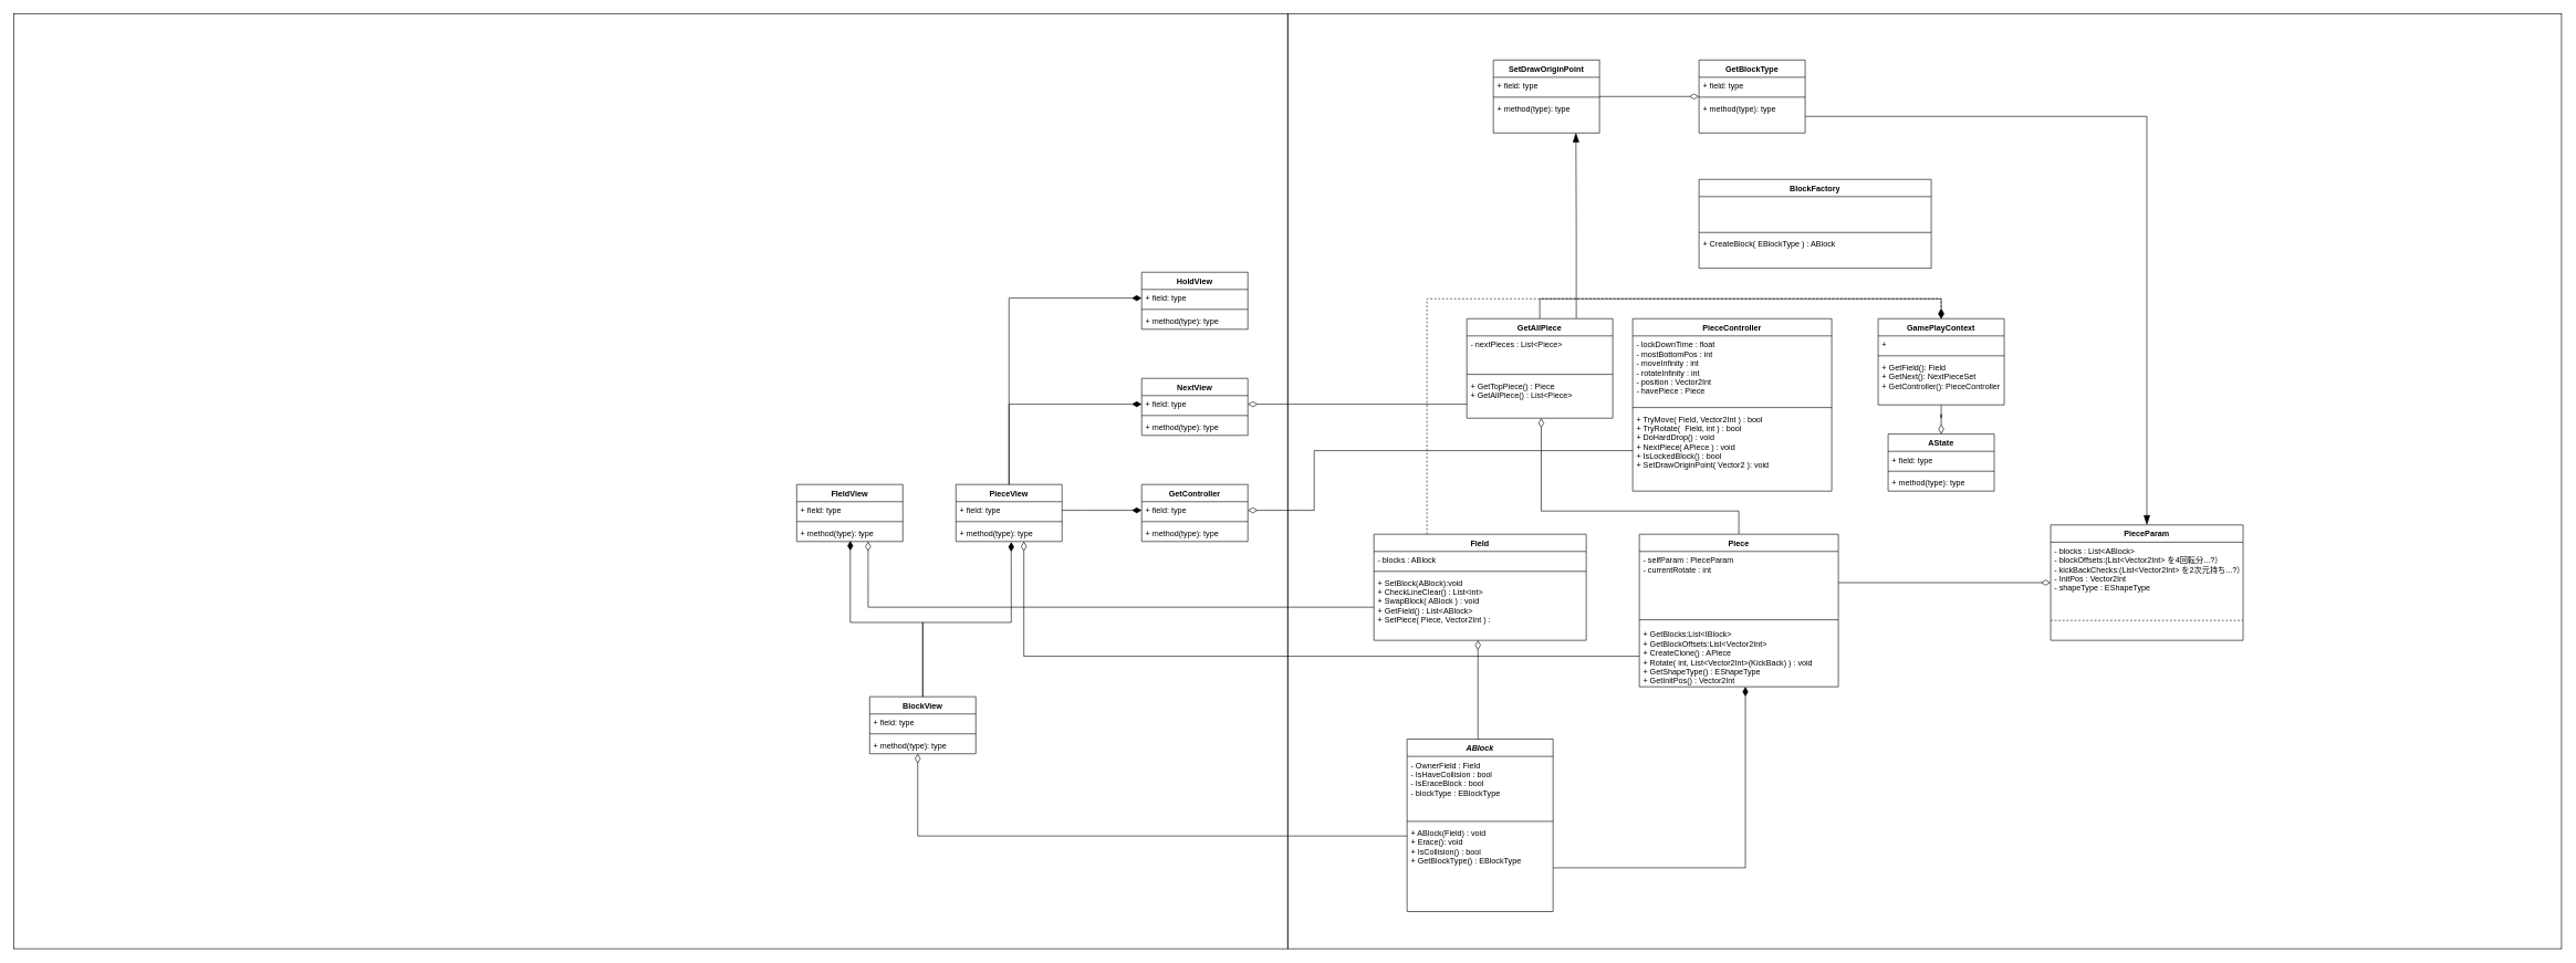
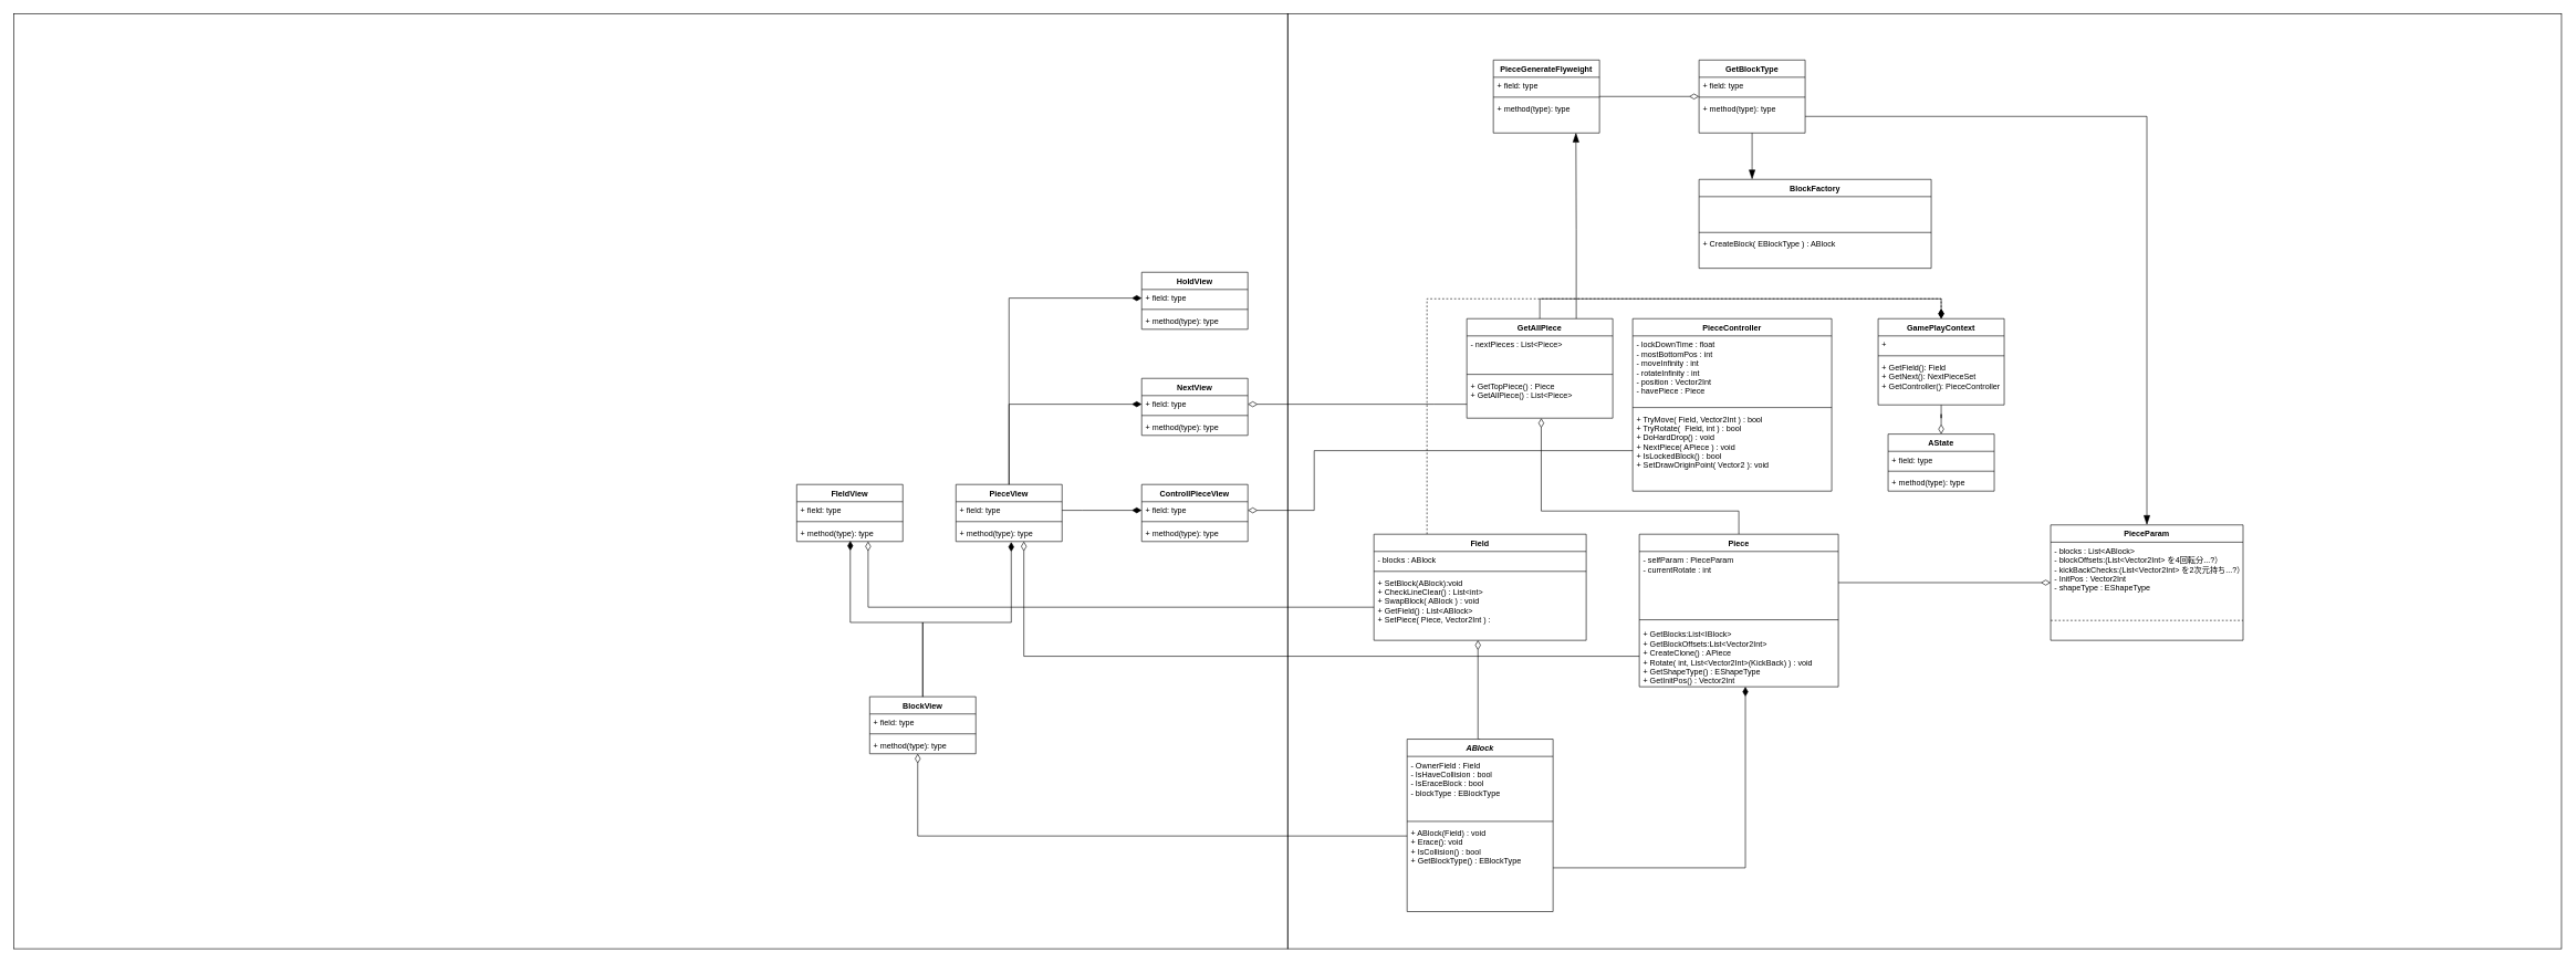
- <mxCell id="88" value="SetDrawOriginPoint" style="swimlane;fontStyle=1;align=center;verticalAlign=top;childLayout=stackLayout;horizontal=1;startSize=26;horizontalStack=0;resizeParent=1;resizeParentMax=0;resizeLast=0;collapsible=1;marginBottom=0;" vertex="1" parent="1"><mxGeometry x="2250" y="90" width="160" height="110" as="geometry" /></mxCell>
+ <mxCell id="88" value="PieceGenerateFlyweight" style="swimlane;fontStyle=1;align=center;verticalAlign=top;childLayout=stackLayout;horizontal=1;startSize=26;horizontalStack=0;resizeParent=1;resizeParentMax=0;resizeLast=0;collapsible=1;marginBottom=0;" vertex="1" parent="1"><mxGeometry x="2250" y="90" width="160" height="110" as="geometry" /></mxCell>
+ <mxCell id="42" style="edgeStyle=orthogonalEdgeStyle;rounded=0;orthogonalLoop=1;jettySize=auto;html=1;fontSize=12;endArrow=blockThin;endFill=1;endSize=12;" edge="1" parent="1" source="43" target="38"><mxGeometry relative="1" as="geometry"><Array as="points"><mxPoint x="2640" y="250" /><mxPoint x="2640" y="250" /></Array></mxGeometry></mxCell>
- <mxCell id="83" value="GetController" style="swimlane;fontStyle=1;align=center;verticalAlign=top;childLayout=stackLayout;horizontal=1;startSize=26;horizontalStack=0;resizeParent=1;resizeParentMax=0;resizeLast=0;collapsible=1;marginBottom=0;fontSize=12;fillColor=none;" vertex="1" parent="1"><mxGeometry x="1720" y="730" width="160" height="86" as="geometry" /></mxCell>
+ <mxCell id="83" value="ControllPieceView" style="swimlane;fontStyle=1;align=center;verticalAlign=top;childLayout=stackLayout;horizontal=1;startSize=26;horizontalStack=0;resizeParent=1;resizeParentMax=0;resizeLast=0;collapsible=1;marginBottom=0;fontSize=12;fillColor=none;" vertex="1" parent="1"><mxGeometry x="1720" y="730" width="160" height="86" as="geometry" /></mxCell>
